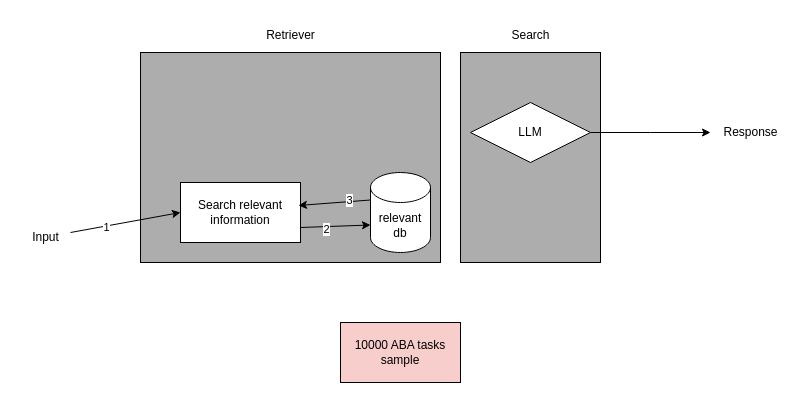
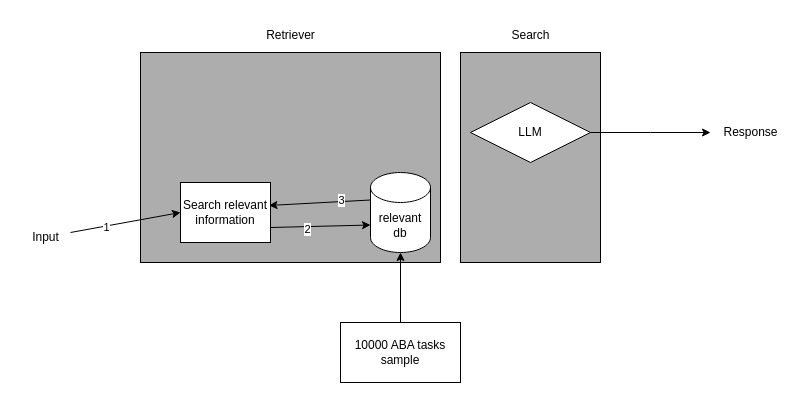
- <mxCell id="11" value="Search relevant information" style="rounded=0;whiteSpace=wrap;html=1;" vertex="1" parent="1"><mxGeometry x="180" y="182" width="120" height="60" as="geometry" /></mxCell>
+ <mxCell id="11" value="Search relevant information" style="rounded=0;whiteSpace=wrap;html=1;" vertex="1" parent="1"><mxGeometry x="180" y="182" width="90" height="60" as="geometry" /></mxCell>
+ <mxCell id="10" style="edgeStyle=orthogonalEdgeStyle;rounded=0;orthogonalLoop=1;jettySize=auto;html=1;entryX=0.5;entryY=1;entryDx=0;entryDy=0;entryPerimeter=0;" edge="1" parent="1" source="2" target="9"><mxGeometry relative="1" as="geometry" /></mxCell>
- <mxCell id="2" value="10000 ABA tasks sample" style="rounded=0;whiteSpace=wrap;html=1;fillColor=#f8cecc;" vertex="1" parent="1"><mxGeometry x="340" y="322" width="120" height="60" as="geometry" /></mxCell>
+ <mxCell id="2" value="10000 ABA tasks sample" style="rounded=0;whiteSpace=wrap;html=1;" vertex="1" parent="1"><mxGeometry x="340" y="322" width="120" height="60" as="geometry" /></mxCell>
